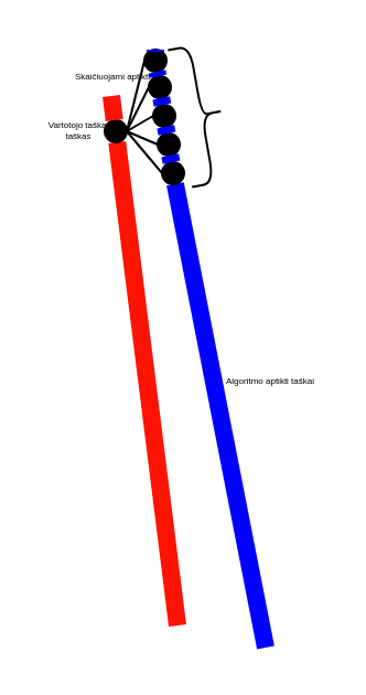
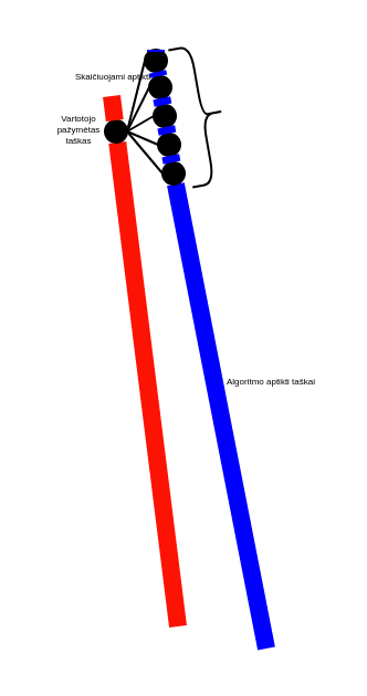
- <mxCell id="22" value="Vartotojo taškai taškas" style="text;strokeColor=none;fillColor=none;align=center;verticalAlign=middle;rounded=0;whiteSpace=wrap;html=1;spacingTop=0;fontSize=4;" vertex="1" parent="1"><mxGeometry x="20" y="52.5" width="31" height="13" as="geometry" /></mxCell>
+ <mxCell id="22" value="Vartotojo pažymėtas taškas" style="text;strokeColor=none;fillColor=none;align=center;verticalAlign=middle;rounded=0;whiteSpace=wrap;html=1;spacingTop=0;fontSize=4;" vertex="1" parent="1"><mxGeometry x="20" y="52.5" width="31" height="13" as="geometry" /></mxCell>
